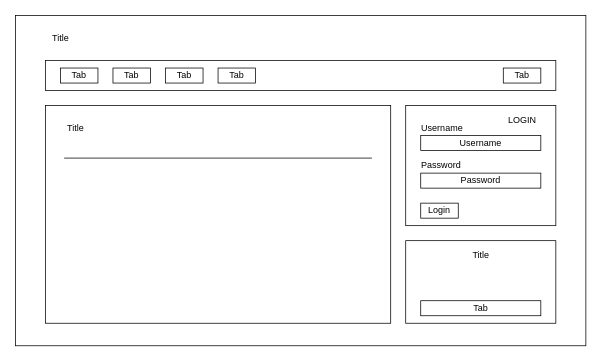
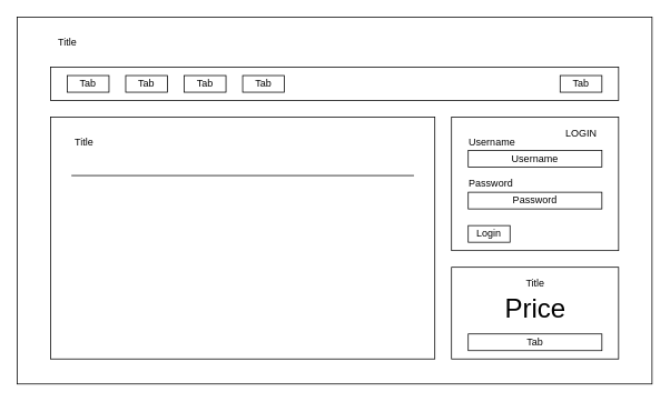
+ <mxCell id="17" value="Price" style="text;html=1;align=center;verticalAlign=middle;resizable=0;points=[];autosize=1;strokeColor=none;fontSize=32;" vertex="1" parent="1"><mxGeometry x="595" y="350" width="90" height="40" as="geometry" /></mxCell>
